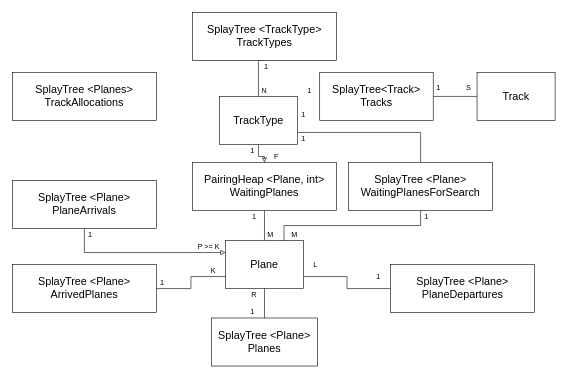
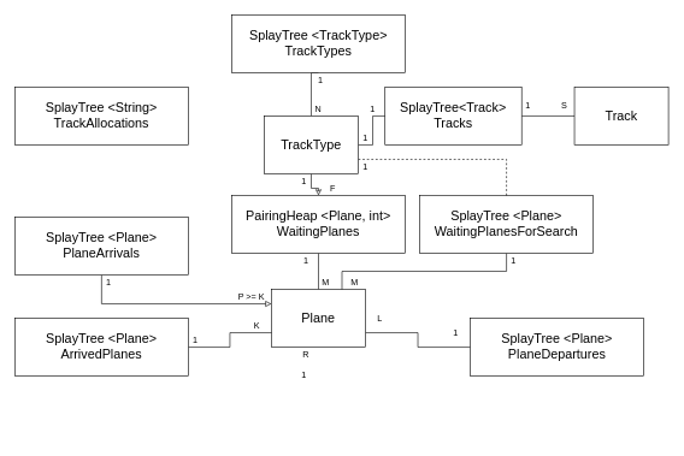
- <mxCell id="15" value="&lt;font style=&quot;font-size: 18px&quot;&gt;SplayTree &amp;lt;Planes&amp;gt; TrackAllocations&lt;/font&gt;" style="rounded=0;whiteSpace=wrap;html=1;" parent="1" vertex="1"><mxGeometry x="20" y="120" width="240" height="80" as="geometry" /></mxCell>
+ <mxCell id="15" value="&lt;font style=&quot;font-size: 18px&quot;&gt;SplayTree &amp;lt;String&amp;gt; TrackAllocations&lt;/font&gt;" style="rounded=0;whiteSpace=wrap;html=1;" parent="1" vertex="1"><mxGeometry x="20" y="120" width="240" height="80" as="geometry" /></mxCell>
+ <mxCell id="37" style="edgeStyle=orthogonalEdgeStyle;rounded=0;orthogonalLoop=1;jettySize=auto;html=1;exitX=1;exitY=0.5;exitDx=0;exitDy=0;endArrow=none;endFill=0;" edge="1" parent="1" source="38" target="5"><mxGeometry relative="1" as="geometry" /></mxCell>
- <mxCell id="36" style="edgeStyle=orthogonalEdgeStyle;rounded=0;orthogonalLoop=1;jettySize=auto;html=1;exitX=1;exitY=0.75;exitDx=0;exitDy=0;entryX=0.5;entryY=0;entryDx=0;entryDy=0;endArrow=none;endFill=0;" edge="1" parent="1" source="38" target="27"><mxGeometry relative="1" as="geometry" /></mxCell>
+ <mxCell id="36" style="edgeStyle=orthogonalEdgeStyle;rounded=0;orthogonalLoop=1;jettySize=auto;html=1;exitX=1;exitY=0.75;exitDx=0;exitDy=0;entryX=0.5;entryY=0;entryDx=0;entryDy=0;endArrow=none;endFill=0;dashed=1;" edge="1" parent="1" source="38" target="27"><mxGeometry relative="1" as="geometry" /></mxCell>
- <mxCell id="30" style="edgeStyle=orthogonalEdgeStyle;rounded=0;orthogonalLoop=1;jettySize=auto;html=1;exitX=0.5;exitY=0;exitDx=0;exitDy=0;endArrow=none;endFill=0;" edge="1" parent="1" source="31" target="9"><mxGeometry relative="1" as="geometry" /></mxCell>
- <mxCell id="31" value="&lt;font style=&quot;font-size: 18px&quot;&gt;SplayTree &amp;lt;Plane&amp;gt; Planes&lt;/font&gt;" style="rounded=0;whiteSpace=wrap;html=1;" vertex="1" parent="1"><mxGeometry x="352" y="529" width="176" height="80" as="geometry" /></mxCell>
